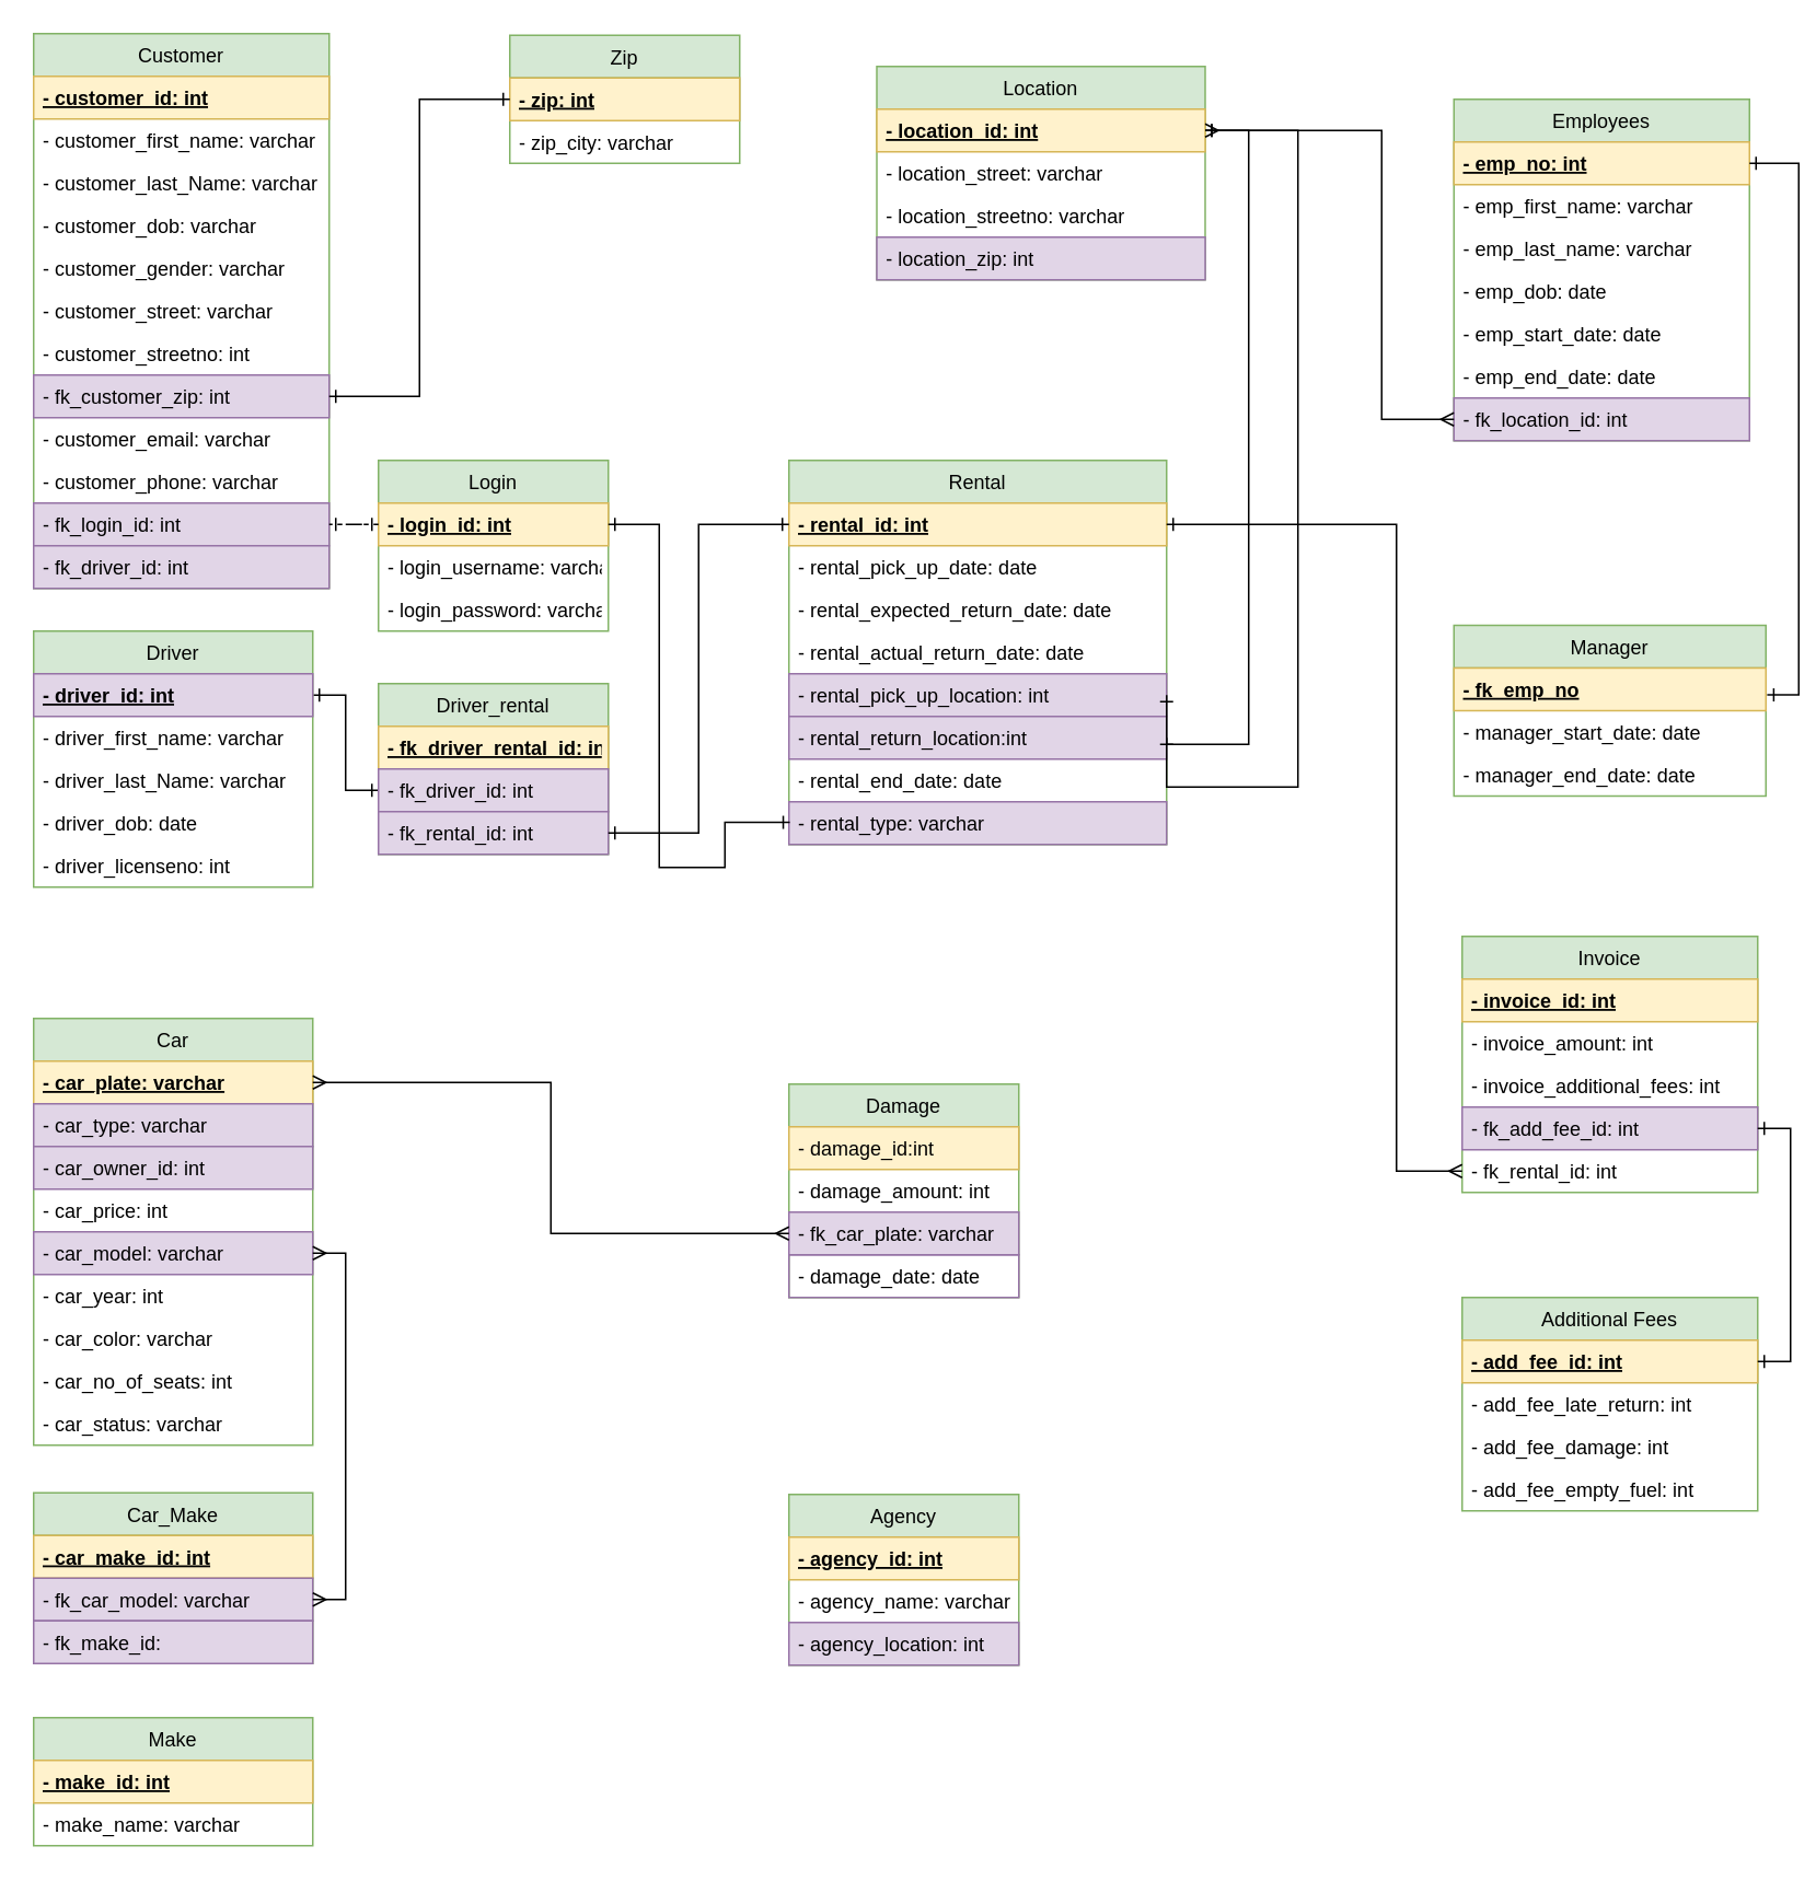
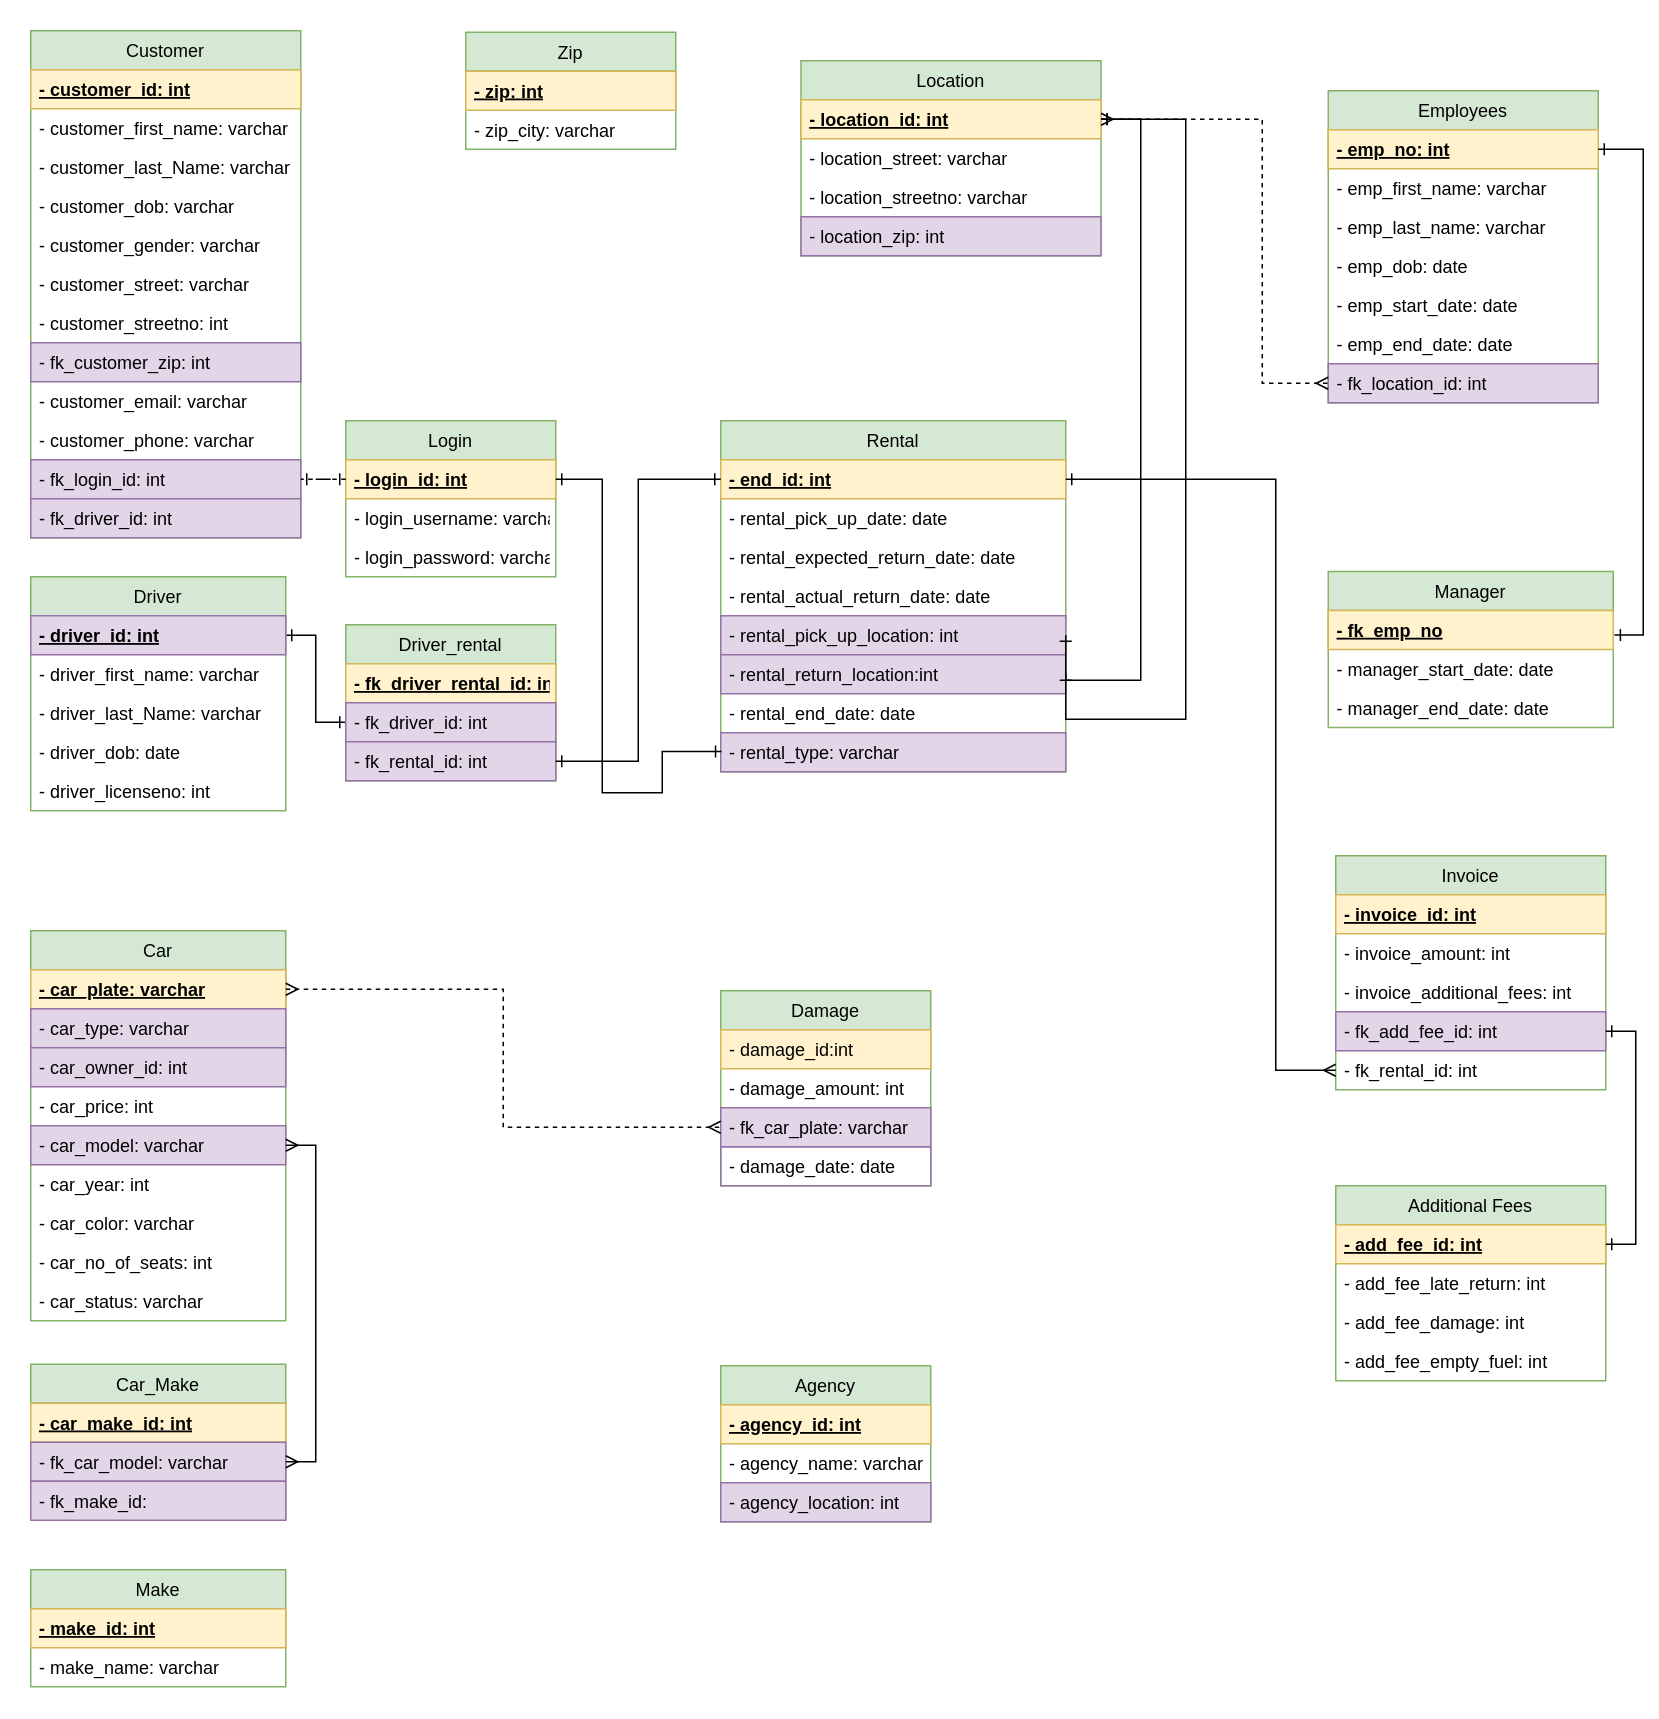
- <mxCell id="90" style="edgeStyle=orthogonalEdgeStyle;rounded=0;orthogonalLoop=1;jettySize=auto;html=1;exitX=1;exitY=0.5;exitDx=0;exitDy=0;entryX=0;entryY=0.5;entryDx=0;entryDy=0;endArrow=ERone;endFill=0;startArrow=ERone;startFill=0;" edge="1" parent="1" source="10" target="57"><mxGeometry relative="1" as="geometry" /></mxCell>
- <mxCell id="101" style="edgeStyle=orthogonalEdgeStyle;rounded=0;orthogonalLoop=1;jettySize=auto;html=1;entryX=0;entryY=0.5;entryDx=0;entryDy=0;endArrow=ERmany;endFill=0;exitX=1;exitY=0.5;exitDx=0;exitDy=0;startArrow=ERone;startFill=0;" edge="1" parent="1" source="60" target="71"><mxGeometry relative="1" as="geometry"><mxPoint x="1021" y="1175" as="targetPoint" /><Array as="points"><mxPoint x="841" y="79" /><mxPoint x="841" y="255" /></Array></mxGeometry></mxCell>
+ <mxCell id="101" style="edgeStyle=orthogonalEdgeStyle;rounded=0;orthogonalLoop=1;jettySize=auto;html=1;entryX=0;entryY=0.5;entryDx=0;entryDy=0;endArrow=ERmany;endFill=0;exitX=1;exitY=0.5;exitDx=0;exitDy=0;startArrow=ERone;startFill=0;dashed=1;" edge="1" parent="1" source="60" target="71"><mxGeometry relative="1" as="geometry"><mxPoint x="1021" y="1175" as="targetPoint" /><Array as="points"><mxPoint x="841" y="79" /><mxPoint x="841" y="255" /></Array></mxGeometry></mxCell>
- <mxCell id="23" value="- rental_id: int" style="text;strokeColor=#d6b656;fillColor=#fff2cc;align=left;verticalAlign=top;spacingLeft=4;spacingRight=4;overflow=hidden;rotatable=0;points=[[0,0.5],[1,0.5]];portConstraint=eastwest;fontStyle=5" vertex="1" parent="22"><mxGeometry y="26" width="230" height="26" as="geometry" /></mxCell>
+ <mxCell id="23" value="- end_id: int" style="text;strokeColor=#d6b656;fillColor=#fff2cc;align=left;verticalAlign=top;spacingLeft=4;spacingRight=4;overflow=hidden;rotatable=0;points=[[0,0.5],[1,0.5]];portConstraint=eastwest;fontStyle=5" vertex="1" parent="22"><mxGeometry y="26" width="230" height="26" as="geometry" /></mxCell>
- <mxCell id="99" style="edgeStyle=orthogonalEdgeStyle;rounded=0;orthogonalLoop=1;jettySize=auto;html=1;exitX=1;exitY=0.5;exitDx=0;exitDy=0;entryX=0;entryY=0.5;entryDx=0;entryDy=0;startArrow=ERmany;startFill=0;endArrow=ERmany;endFill=0;" edge="1" parent="1" source="42" target="97"><mxGeometry relative="1" as="geometry" /></mxCell>
+ <mxCell id="99" style="edgeStyle=orthogonalEdgeStyle;rounded=0;orthogonalLoop=1;jettySize=auto;html=1;exitX=1;exitY=0.5;exitDx=0;exitDy=0;entryX=0;entryY=0.5;entryDx=0;entryDy=0;startArrow=ERmany;startFill=0;endArrow=ERmany;endFill=0;dashed=1;" edge="1" parent="1" source="42" target="97"><mxGeometry relative="1" as="geometry" /></mxCell>
